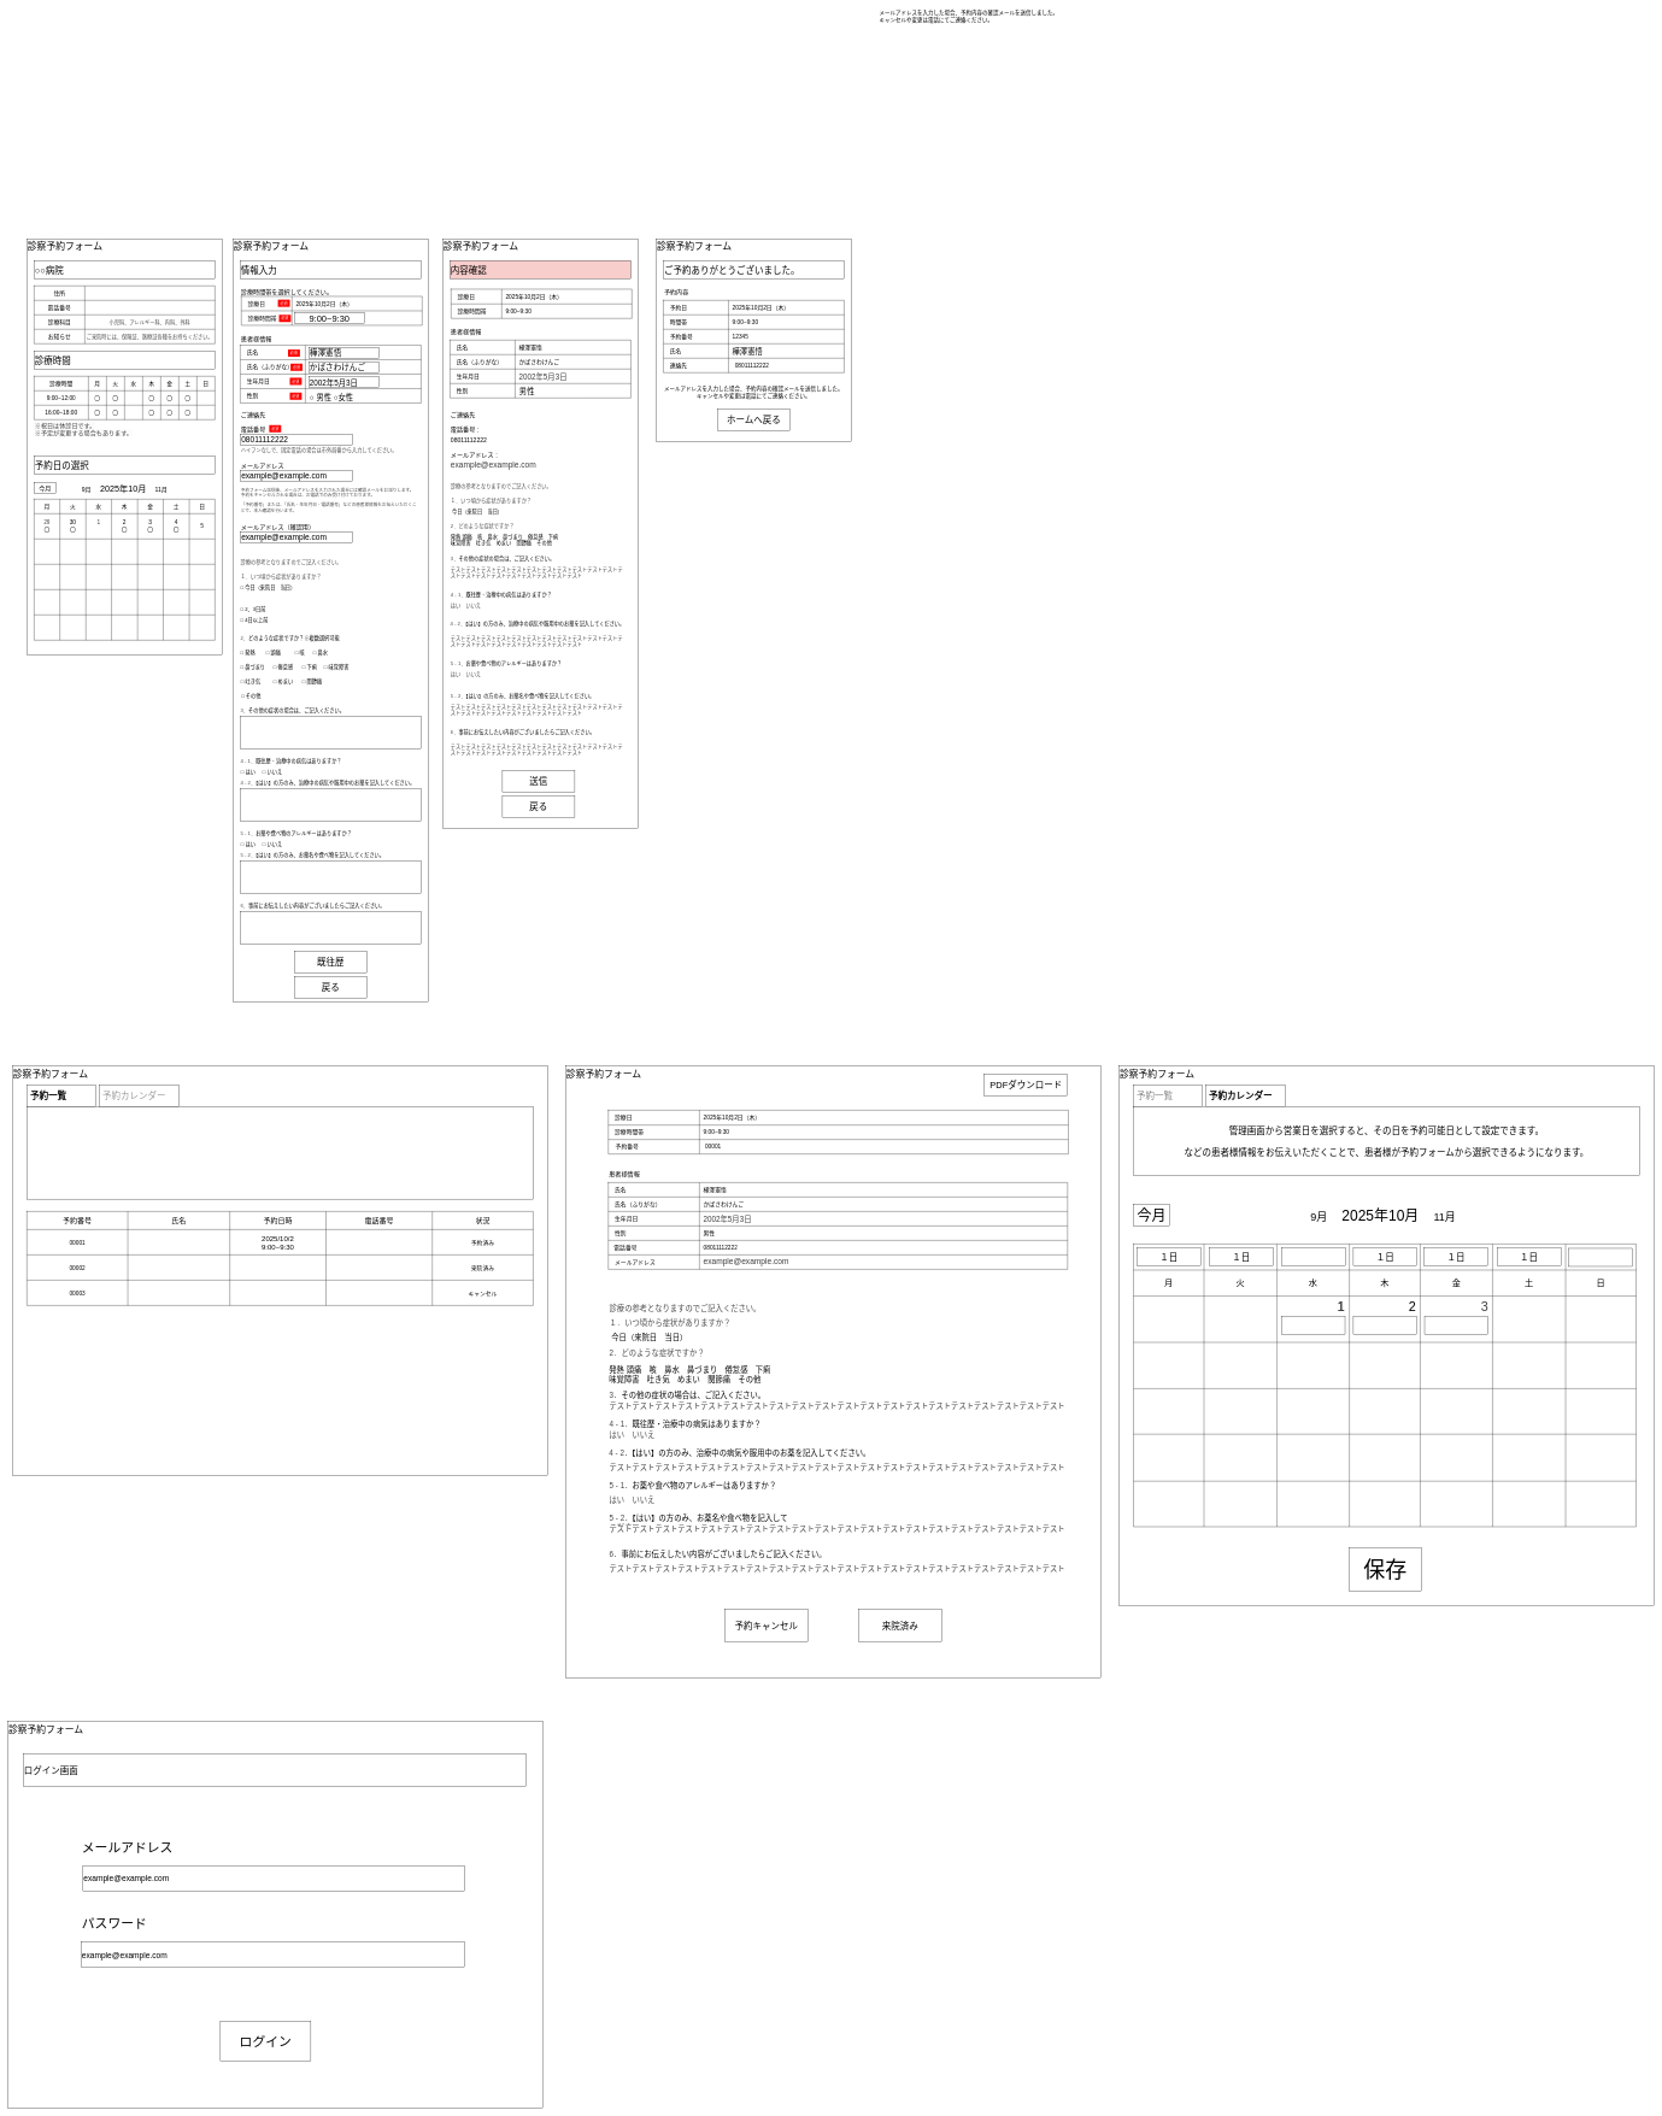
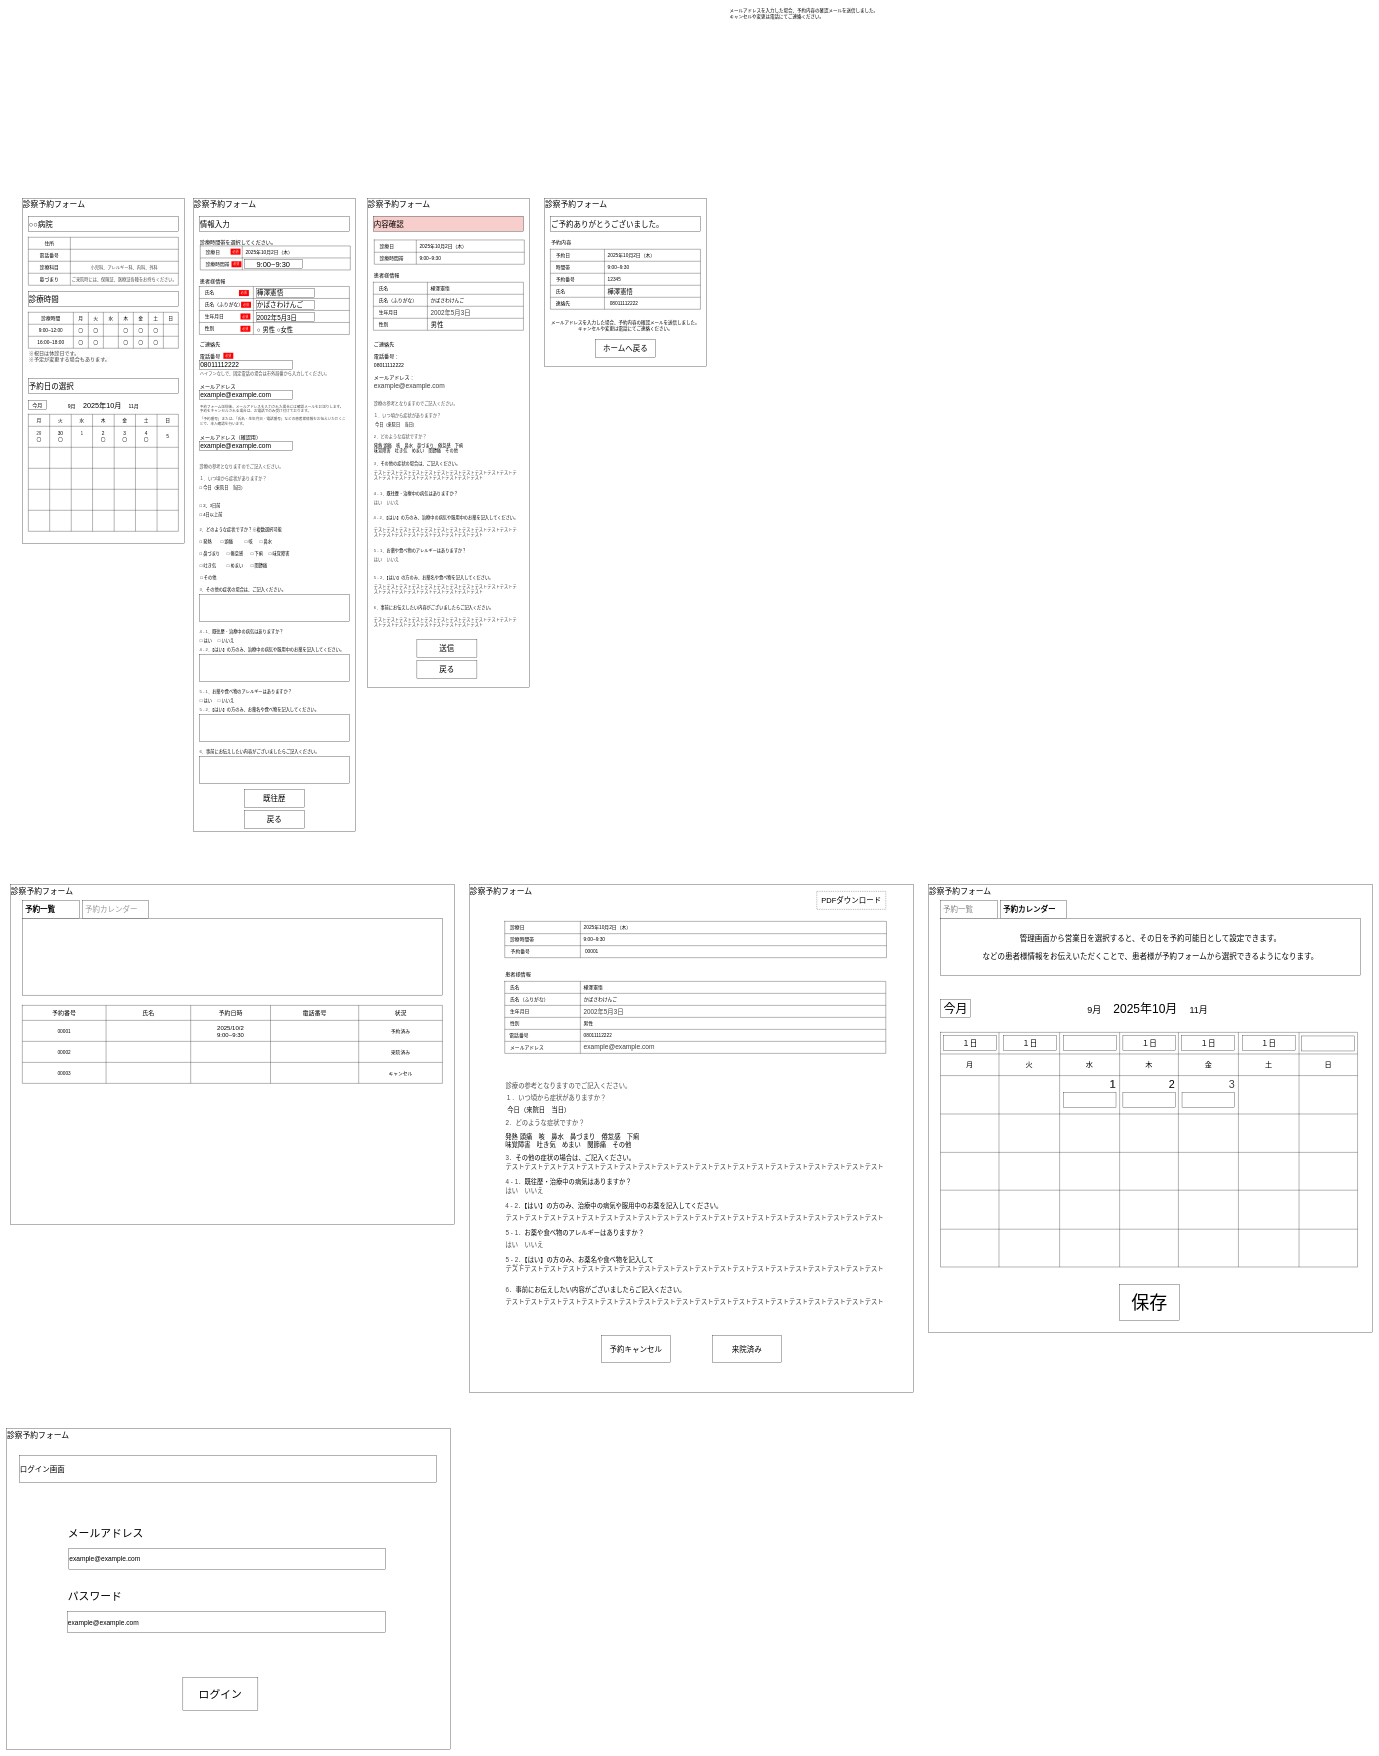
- <mxCell id="15" value="お知らせ" style="shape=partialRectangle;html=1;whiteSpace=wrap;connectable=0;strokeColor=inherit;overflow=hidden;fillColor=none;top=0;left=0;bottom=0;right=0;pointerEvents=1;fontSize=16;" parent="14" vertex="1"><mxGeometry width="140" height="40" as="geometry"><mxRectangle width="140" height="40" as="alternateBounds" /></mxGeometry></mxCell>
+ <mxCell id="15" value="鼻づまり" style="shape=partialRectangle;html=1;whiteSpace=wrap;connectable=0;strokeColor=inherit;overflow=hidden;fillColor=none;top=0;left=0;bottom=0;right=0;pointerEvents=1;fontSize=16;" parent="14" vertex="1"><mxGeometry width="140" height="40" as="geometry"><mxRectangle width="140" height="40" as="alternateBounds" /></mxGeometry></mxCell>
- <mxCell id="406" value="PDFダウンロード" style="rounded=0;whiteSpace=wrap;html=1;fontSize=25;align=center;" vertex="1" parent="1"><mxGeometry x="2721.75" y="2970" width="230" height="60" as="geometry" /></mxCell>
+ <mxCell id="406" value="PDFダウンロード" style="rounded=0;whiteSpace=wrap;html=1;fontSize=25;align=center;dashed=1;" vertex="1" parent="1"><mxGeometry x="2721.75" y="2970" width="230" height="60" as="geometry" /></mxCell>
